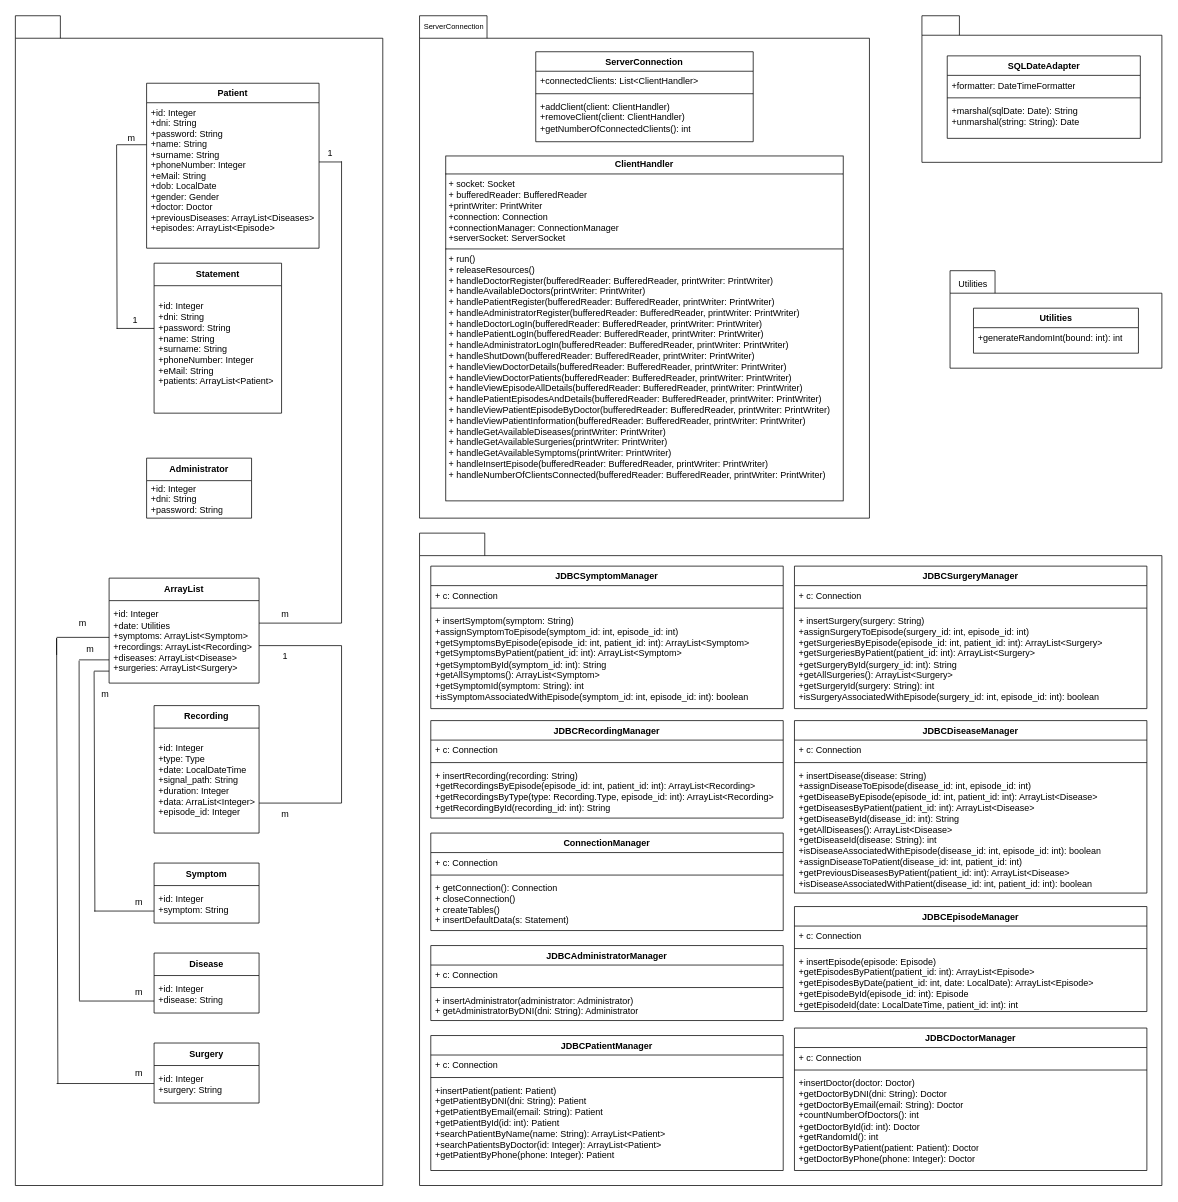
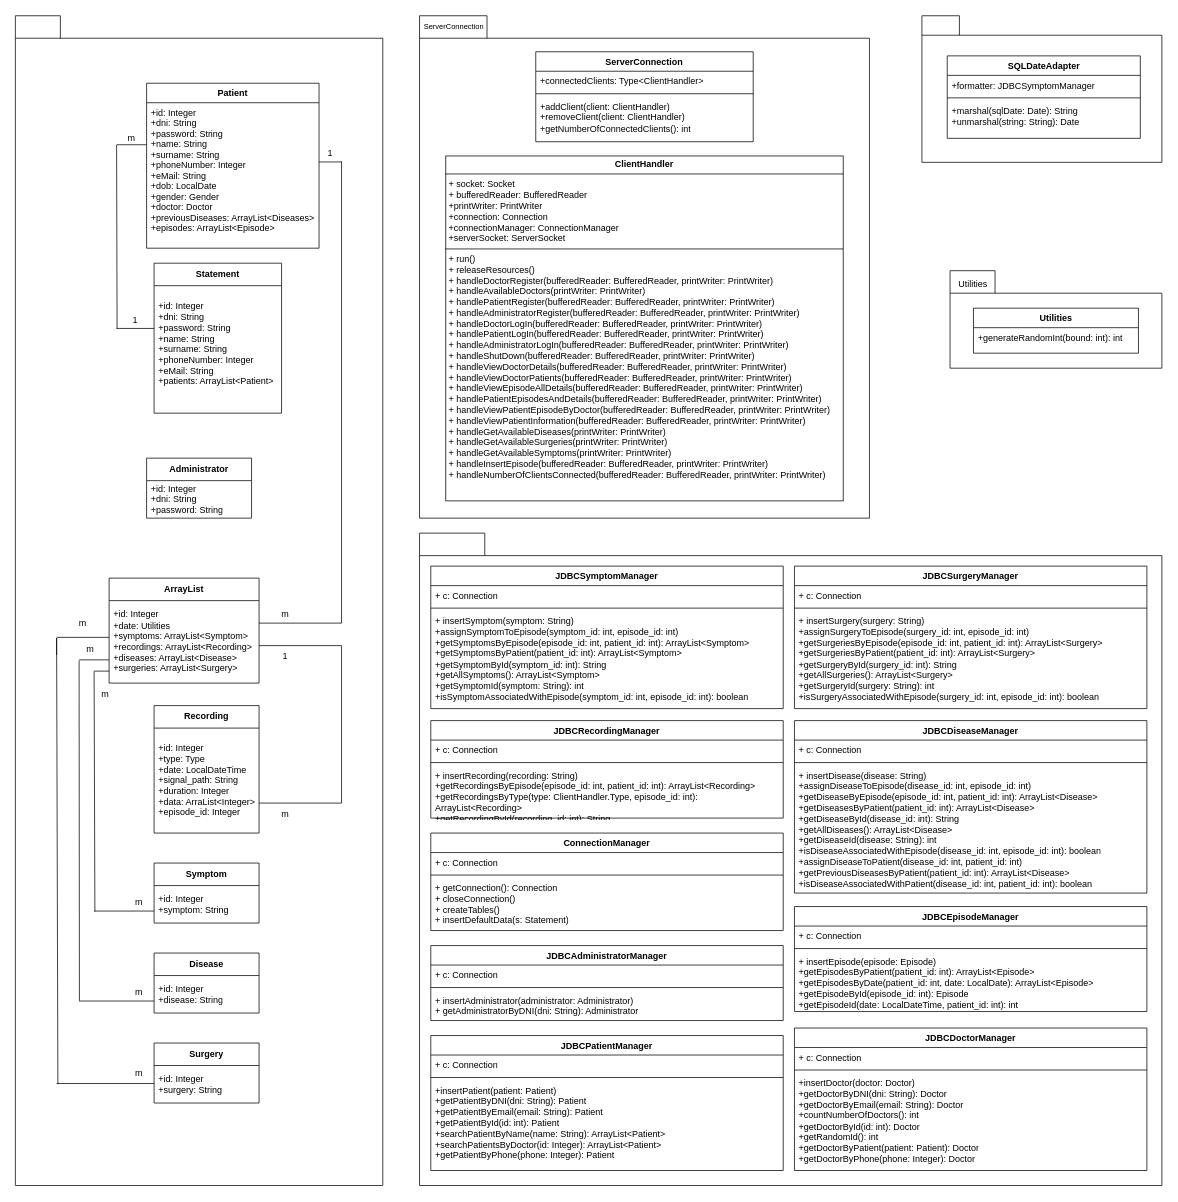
- <mxCell id="62" value="+connectedClients: List&amp;lt;ClientHandler&amp;gt;" style="text;strokeColor=none;fillColor=none;align=left;verticalAlign=top;spacingLeft=4;spacingRight=4;overflow=hidden;rotatable=0;points=[[0,0.5],[1,0.5]];portConstraint=eastwest;whiteSpace=wrap;html=1;" vertex="1" parent="61"><mxGeometry y="26" width="290" height="26" as="geometry" /></mxCell>
+ <mxCell id="62" value="+connectedClients: Type&amp;lt;ClientHandler&amp;gt;" style="text;strokeColor=none;fillColor=none;align=left;verticalAlign=top;spacingLeft=4;spacingRight=4;overflow=hidden;rotatable=0;points=[[0,0.5],[1,0.5]];portConstraint=eastwest;whiteSpace=wrap;html=1;" vertex="1" parent="61"><mxGeometry y="26" width="290" height="26" as="geometry" /></mxCell>
- <mxCell id="53" value="+formatter: DateTimeFormatter" style="text;strokeColor=none;fillColor=none;align=left;verticalAlign=top;spacingLeft=4;spacingRight=4;overflow=hidden;rotatable=0;points=[[0,0.5],[1,0.5]];portConstraint=eastwest;whiteSpace=wrap;html=1;" vertex="1" parent="52"><mxGeometry y="26" width="257.5" height="26" as="geometry" /></mxCell>
+ <mxCell id="53" value="+formatter: JDBCSymptomManager" style="text;strokeColor=none;fillColor=none;align=left;verticalAlign=top;spacingLeft=4;spacingRight=4;overflow=hidden;rotatable=0;points=[[0,0.5],[1,0.5]];portConstraint=eastwest;whiteSpace=wrap;html=1;" vertex="1" parent="52"><mxGeometry y="26" width="257.5" height="26" as="geometry" /></mxCell>
- <mxCell id="82" value="+ insertRecording(recording: String)&lt;div&gt;&lt;span style=&quot;background-color: initial;&quot;&gt;+getRecordingsByEpisode(episode_id: int, patient&lt;/span&gt;&lt;span style=&quot;background-color: initial;&quot;&gt;_id: int&lt;/span&gt;&lt;span style=&quot;background-color: initial;&quot;&gt;): ArrayList&amp;lt;Recording&amp;gt;&lt;/span&gt;&lt;br&gt;&lt;/div&gt;&lt;div&gt;+getRecordingsByType(type: Recording.Type, episode&lt;span style=&quot;background-color: initial;&quot;&gt;_id: int&lt;/span&gt;&lt;span style=&quot;background-color: initial;&quot;&gt;): ArrayList&amp;lt;Recording&amp;gt;&lt;/span&gt;&lt;/div&gt;&lt;div&gt;+getRecordingById(recording_id: int&lt;span style=&quot;background-color: initial;&quot;&gt;): String&lt;/span&gt;&lt;/div&gt;&lt;div&gt;&lt;/div&gt;&lt;div&gt;&lt;br&gt;&lt;/div&gt;&lt;div&gt;&lt;br&gt;&lt;/div&gt;" style="text;strokeColor=none;fillColor=none;align=left;verticalAlign=top;spacingLeft=4;spacingRight=4;overflow=hidden;rotatable=0;points=[[0,0.5],[1,0.5]];portConstraint=eastwest;whiteSpace=wrap;html=1;" vertex="1" parent="79"><mxGeometry y="60" width="470" height="70" as="geometry" /></mxCell>
+ <mxCell id="82" value="+ insertRecording(recording: String)&lt;div&gt;&lt;span style=&quot;background-color: initial;&quot;&gt;+getRecordingsByEpisode(episode_id: int, patient&lt;/span&gt;&lt;span style=&quot;background-color: initial;&quot;&gt;_id: int&lt;/span&gt;&lt;span style=&quot;background-color: initial;&quot;&gt;): ArrayList&amp;lt;Recording&amp;gt;&lt;/span&gt;&lt;br&gt;&lt;/div&gt;&lt;div&gt;+getRecordingsByType(type: ClientHandler.Type, episode&lt;span style=&quot;background-color: initial;&quot;&gt;_id: int&lt;/span&gt;&lt;span style=&quot;background-color: initial;&quot;&gt;): ArrayList&amp;lt;Recording&amp;gt;&lt;/span&gt;&lt;/div&gt;&lt;div&gt;+getRecordingById(recording_id: int&lt;span style=&quot;background-color: initial;&quot;&gt;): String&lt;/span&gt;&lt;/div&gt;&lt;div&gt;&lt;/div&gt;&lt;div&gt;&lt;br&gt;&lt;/div&gt;&lt;div&gt;&lt;br&gt;&lt;/div&gt;" style="text;strokeColor=none;fillColor=none;align=left;verticalAlign=top;spacingLeft=4;spacingRight=4;overflow=hidden;rotatable=0;points=[[0,0.5],[1,0.5]];portConstraint=eastwest;whiteSpace=wrap;html=1;" vertex="1" parent="79"><mxGeometry y="60" width="470" height="70" as="geometry" /></mxCell>
